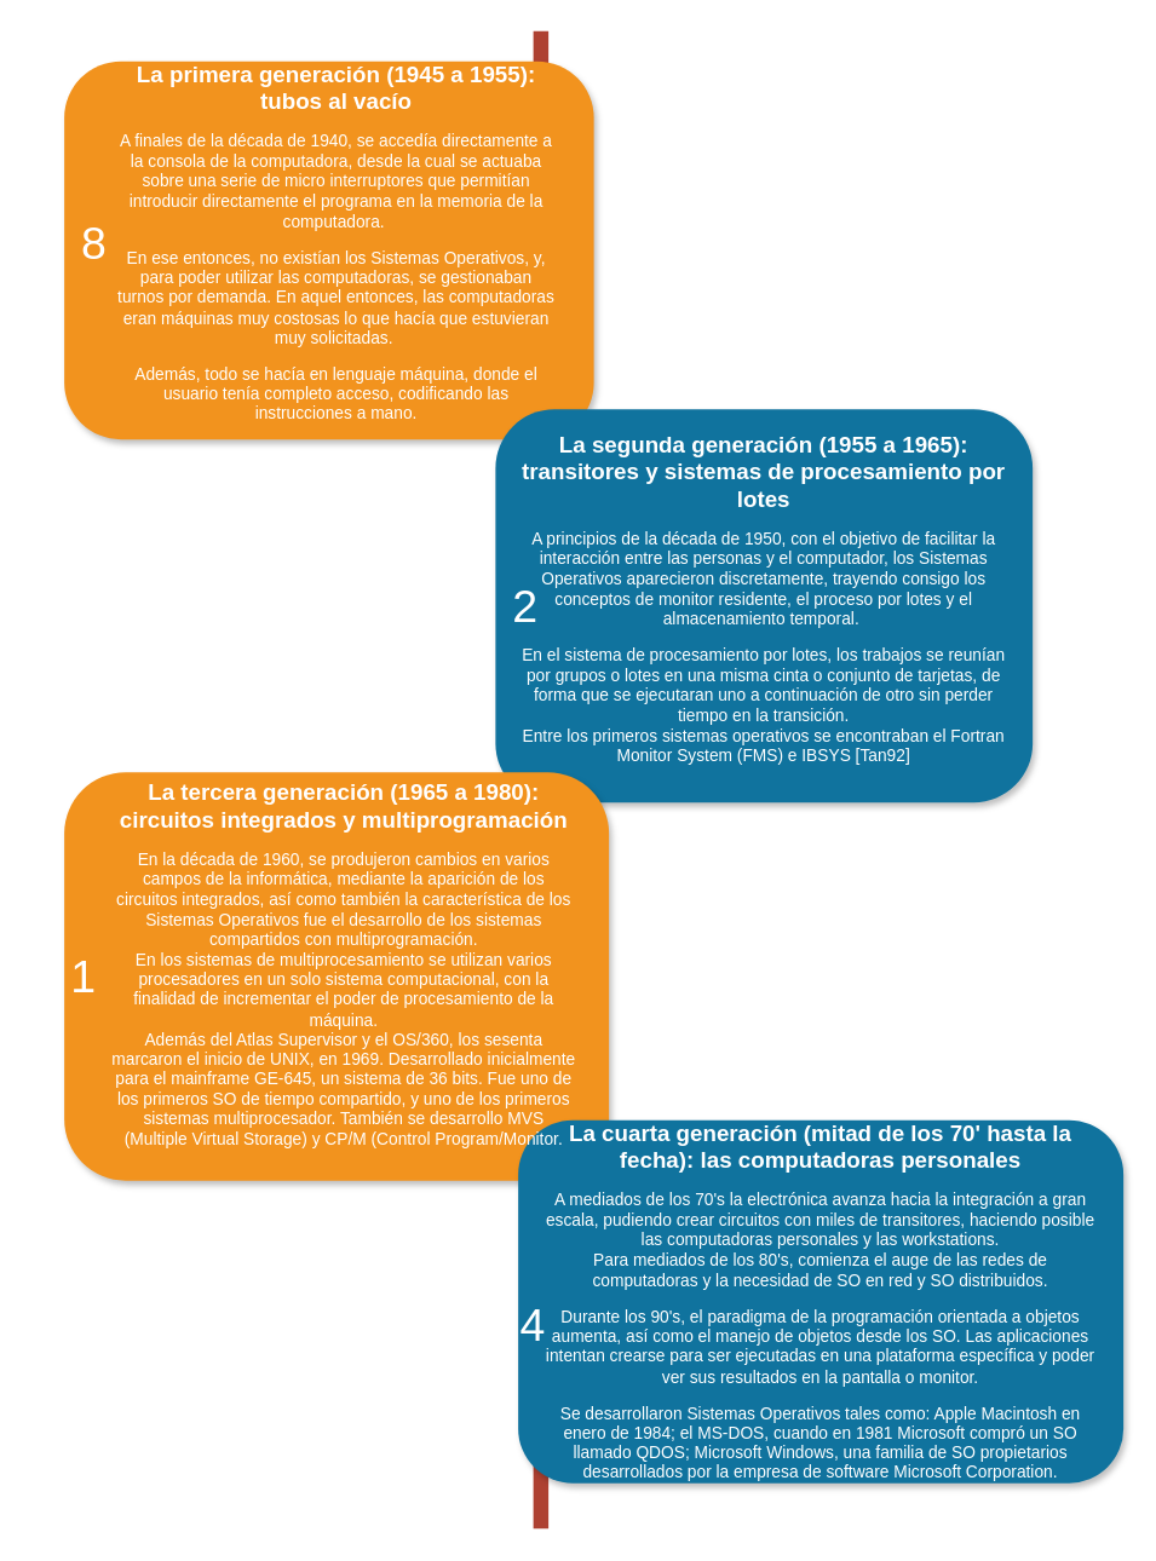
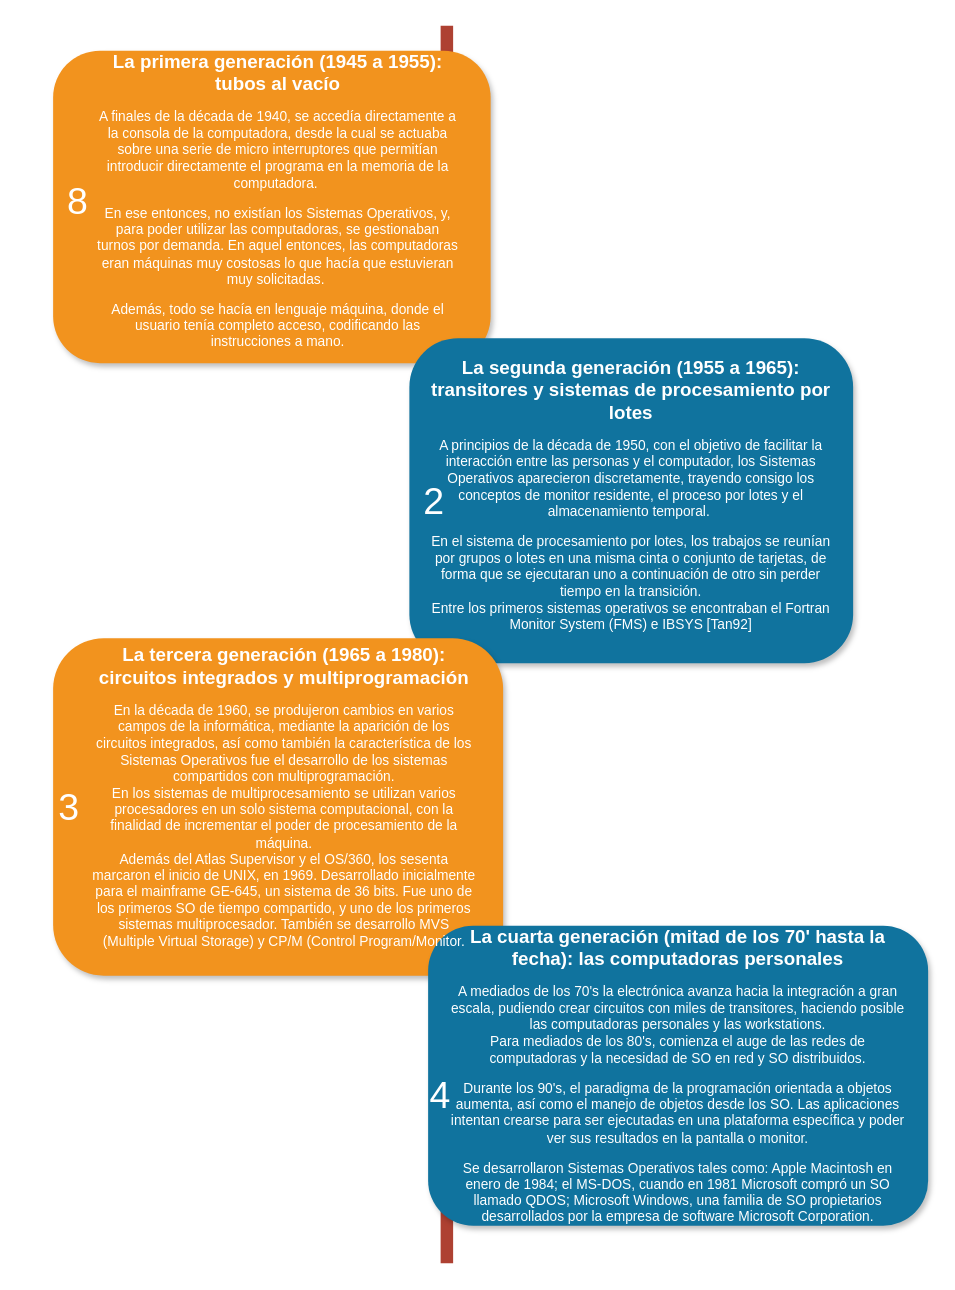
- <mxCell id="8" value="1" style="text;html=1;strokeColor=none;fillColor=none;align=center;verticalAlign=middle;whiteSpace=wrap;fontSize=30;fontColor=#FFFFFF;" parent="1" vertex="1"><mxGeometry x="20.13" y="612.5" width="70" height="65" as="geometry" /></mxCell>
+ <mxCell id="8" value="3" style="text;html=1;strokeColor=none;fillColor=none;align=center;verticalAlign=middle;whiteSpace=wrap;fontSize=30;fontColor=#FFFFFF;" parent="1" vertex="1"><mxGeometry x="20.13" y="612.5" width="70" height="65" as="geometry" /></mxCell>
